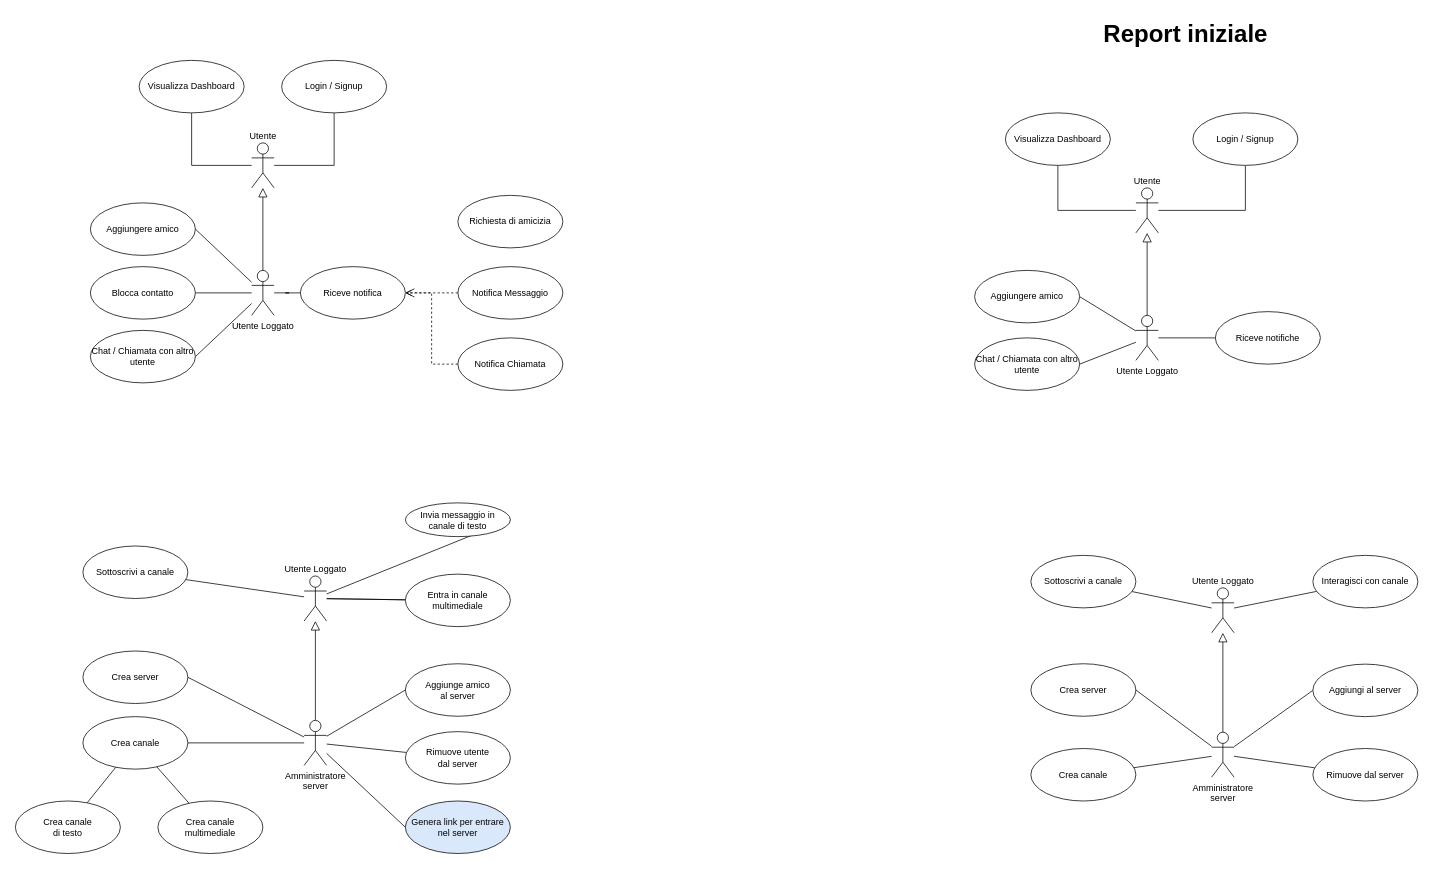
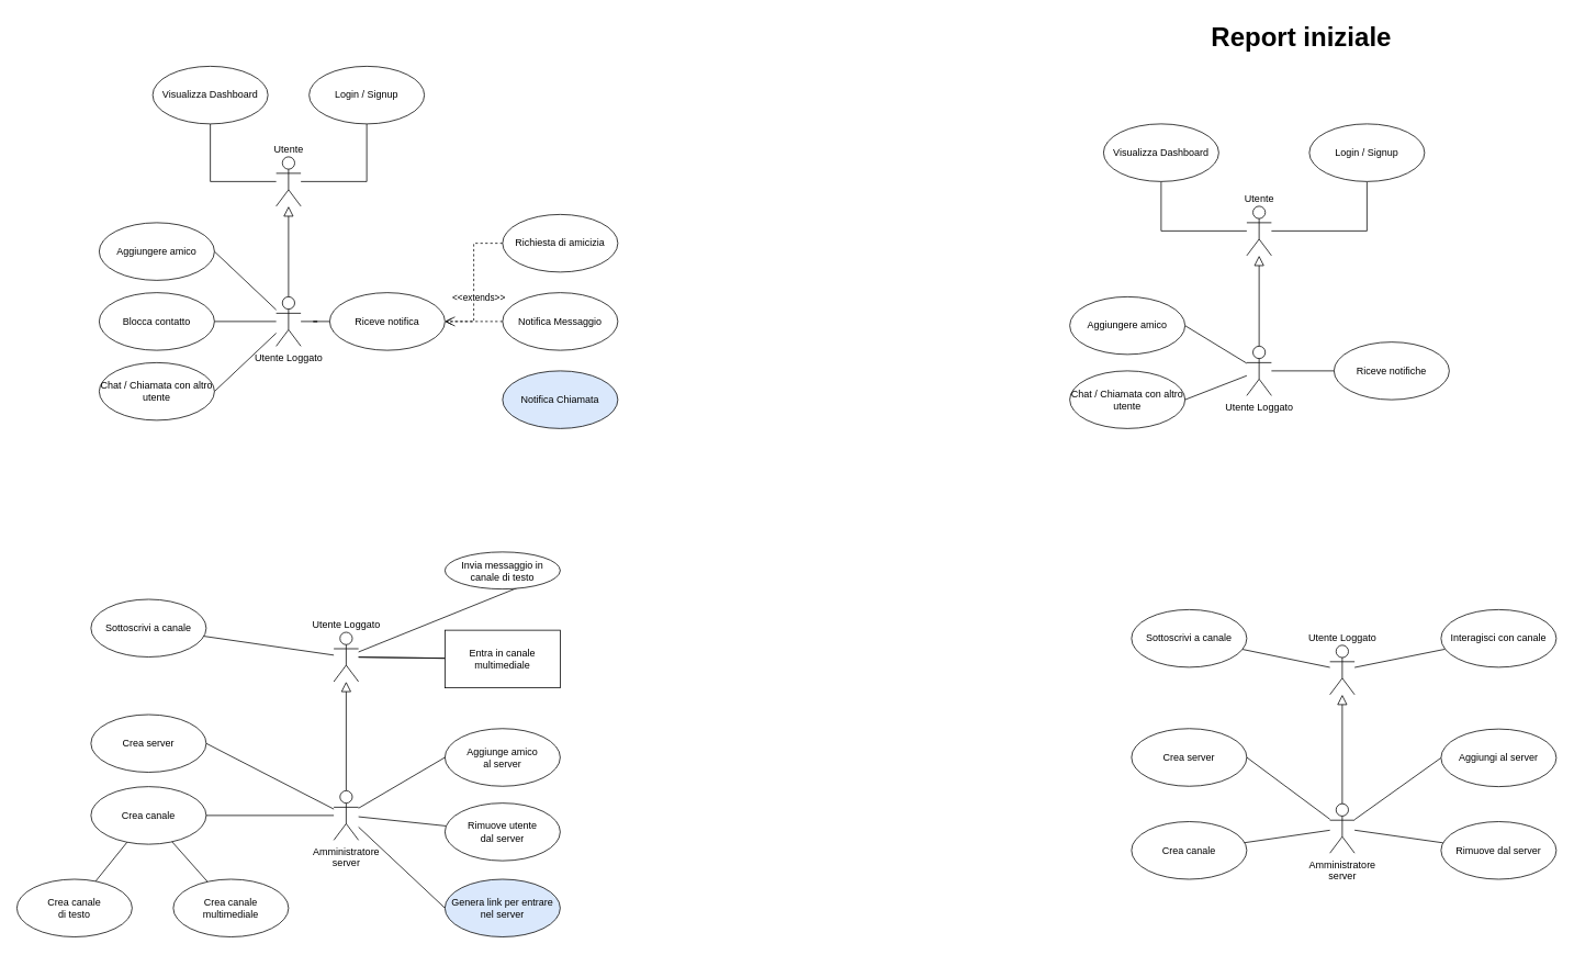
+ <mxCell id="21" style="edgeStyle=orthogonalEdgeStyle;rounded=0;orthogonalLoop=1;jettySize=auto;html=1;entryX=1;entryY=0.5;entryDx=0;entryDy=0;endArrow=open;endFill=0;dashed=1;" parent="1" source="23" target="16" edge="1"><mxGeometry relative="1" as="geometry" /></mxCell>
+ <mxCell id="22" value="&amp;lt;&amp;lt;extends&amp;gt;&amp;gt;" style="edgeLabel;html=1;align=center;verticalAlign=middle;resizable=0;points=[];" parent="21" vertex="1" connectable="0"><mxGeometry x="0.624" y="-3" relative="1" as="geometry"><mxPoint x="9" y="-27" as="offset" /></mxGeometry></mxCell>
- <mxCell id="19" style="edgeStyle=orthogonalEdgeStyle;rounded=0;orthogonalLoop=1;jettySize=auto;html=1;entryX=1;entryY=0.5;entryDx=0;entryDy=0;endArrow=open;endFill=0;dashed=1;" parent="1" source="20" target="16" edge="1"><mxGeometry relative="1" as="geometry" /></mxCell>
- <mxCell id="20" value="Notifica Chiamata" style="ellipse;whiteSpace=wrap;html=1;" parent="1" vertex="1"><mxGeometry x="610" y="450" width="140" height="70" as="geometry" /></mxCell>
+ <mxCell id="20" value="Notifica Chiamata" style="ellipse;whiteSpace=wrap;html=1;fillColor=#dae8fc;" parent="1" vertex="1"><mxGeometry x="610" y="450" width="140" height="70" as="geometry" /></mxCell>
- <mxCell id="46" value="Entra in canale multimediale" style="ellipse;whiteSpace=wrap;html=1;" parent="1" vertex="1"><mxGeometry x="540" y="765" width="140" height="70" as="geometry" /></mxCell>
+ <mxCell id="46" value="Entra in canale multimediale" style="whiteSpace=wrap;html=1;rounded=0;" parent="1" vertex="1"><mxGeometry x="540" y="765" width="140" height="70" as="geometry" /></mxCell>
